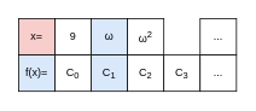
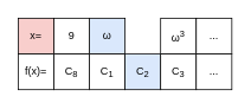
- <mxCell id="5" value="ω&lt;sup&gt;2&lt;/sup&gt;" style="rounded=0;whiteSpace=wrap;html=1;" vertex="1" parent="1"><mxGeometry x="140" y="20" width="40" height="40" as="geometry" /></mxCell>
+ <mxCell id="6" value="ω&lt;sup&gt;3&lt;/sup&gt;" style="rounded=0;whiteSpace=wrap;html=1;" vertex="1" parent="1"><mxGeometry x="180" y="20" width="40" height="40" as="geometry" /></mxCell>
- <mxCell id="10" value="f(x)=" style="rounded=0;whiteSpace=wrap;html=1;fillColor=#dae8fc;" vertex="1" parent="1"><mxGeometry x="20" y="60" width="40" height="40" as="geometry" /></mxCell>
+ <mxCell id="10" value="f(x)=" style="rounded=0;whiteSpace=wrap;html=1;" vertex="1" parent="1"><mxGeometry x="20" y="60" width="40" height="40" as="geometry" /></mxCell>
- <mxCell id="9" value="C&lt;sub&gt;0&lt;/sub&gt;" style="rounded=0;whiteSpace=wrap;html=1;" vertex="1" parent="1"><mxGeometry x="60" y="60" width="40" height="40" as="geometry" /></mxCell>
+ <mxCell id="9" value="C&lt;sub&gt;8&lt;/sub&gt;" style="rounded=0;whiteSpace=wrap;html=1;" vertex="1" parent="1"><mxGeometry x="60" y="60" width="40" height="40" as="geometry" /></mxCell>
- <mxCell id="8" value="C&lt;sub&gt;1&lt;/sub&gt;" style="rounded=0;whiteSpace=wrap;html=1;fillColor=#dae8fc;" vertex="1" parent="1"><mxGeometry x="100" y="60" width="40" height="40" as="geometry" /></mxCell>
+ <mxCell id="8" value="C&lt;sub&gt;1&lt;/sub&gt;" style="rounded=0;whiteSpace=wrap;html=1;" vertex="1" parent="1"><mxGeometry x="100" y="60" width="40" height="40" as="geometry" /></mxCell>
- <mxCell id="11" value="C&lt;sub&gt;2&lt;/sub&gt;" style="rounded=0;whiteSpace=wrap;html=1;" vertex="1" parent="1"><mxGeometry x="140" y="60" width="40" height="40" as="geometry" /></mxCell>
+ <mxCell id="11" value="C&lt;sub&gt;2&lt;/sub&gt;" style="rounded=0;whiteSpace=wrap;html=1;fillColor=#dae8fc;" vertex="1" parent="1"><mxGeometry x="140" y="60" width="40" height="40" as="geometry" /></mxCell>
